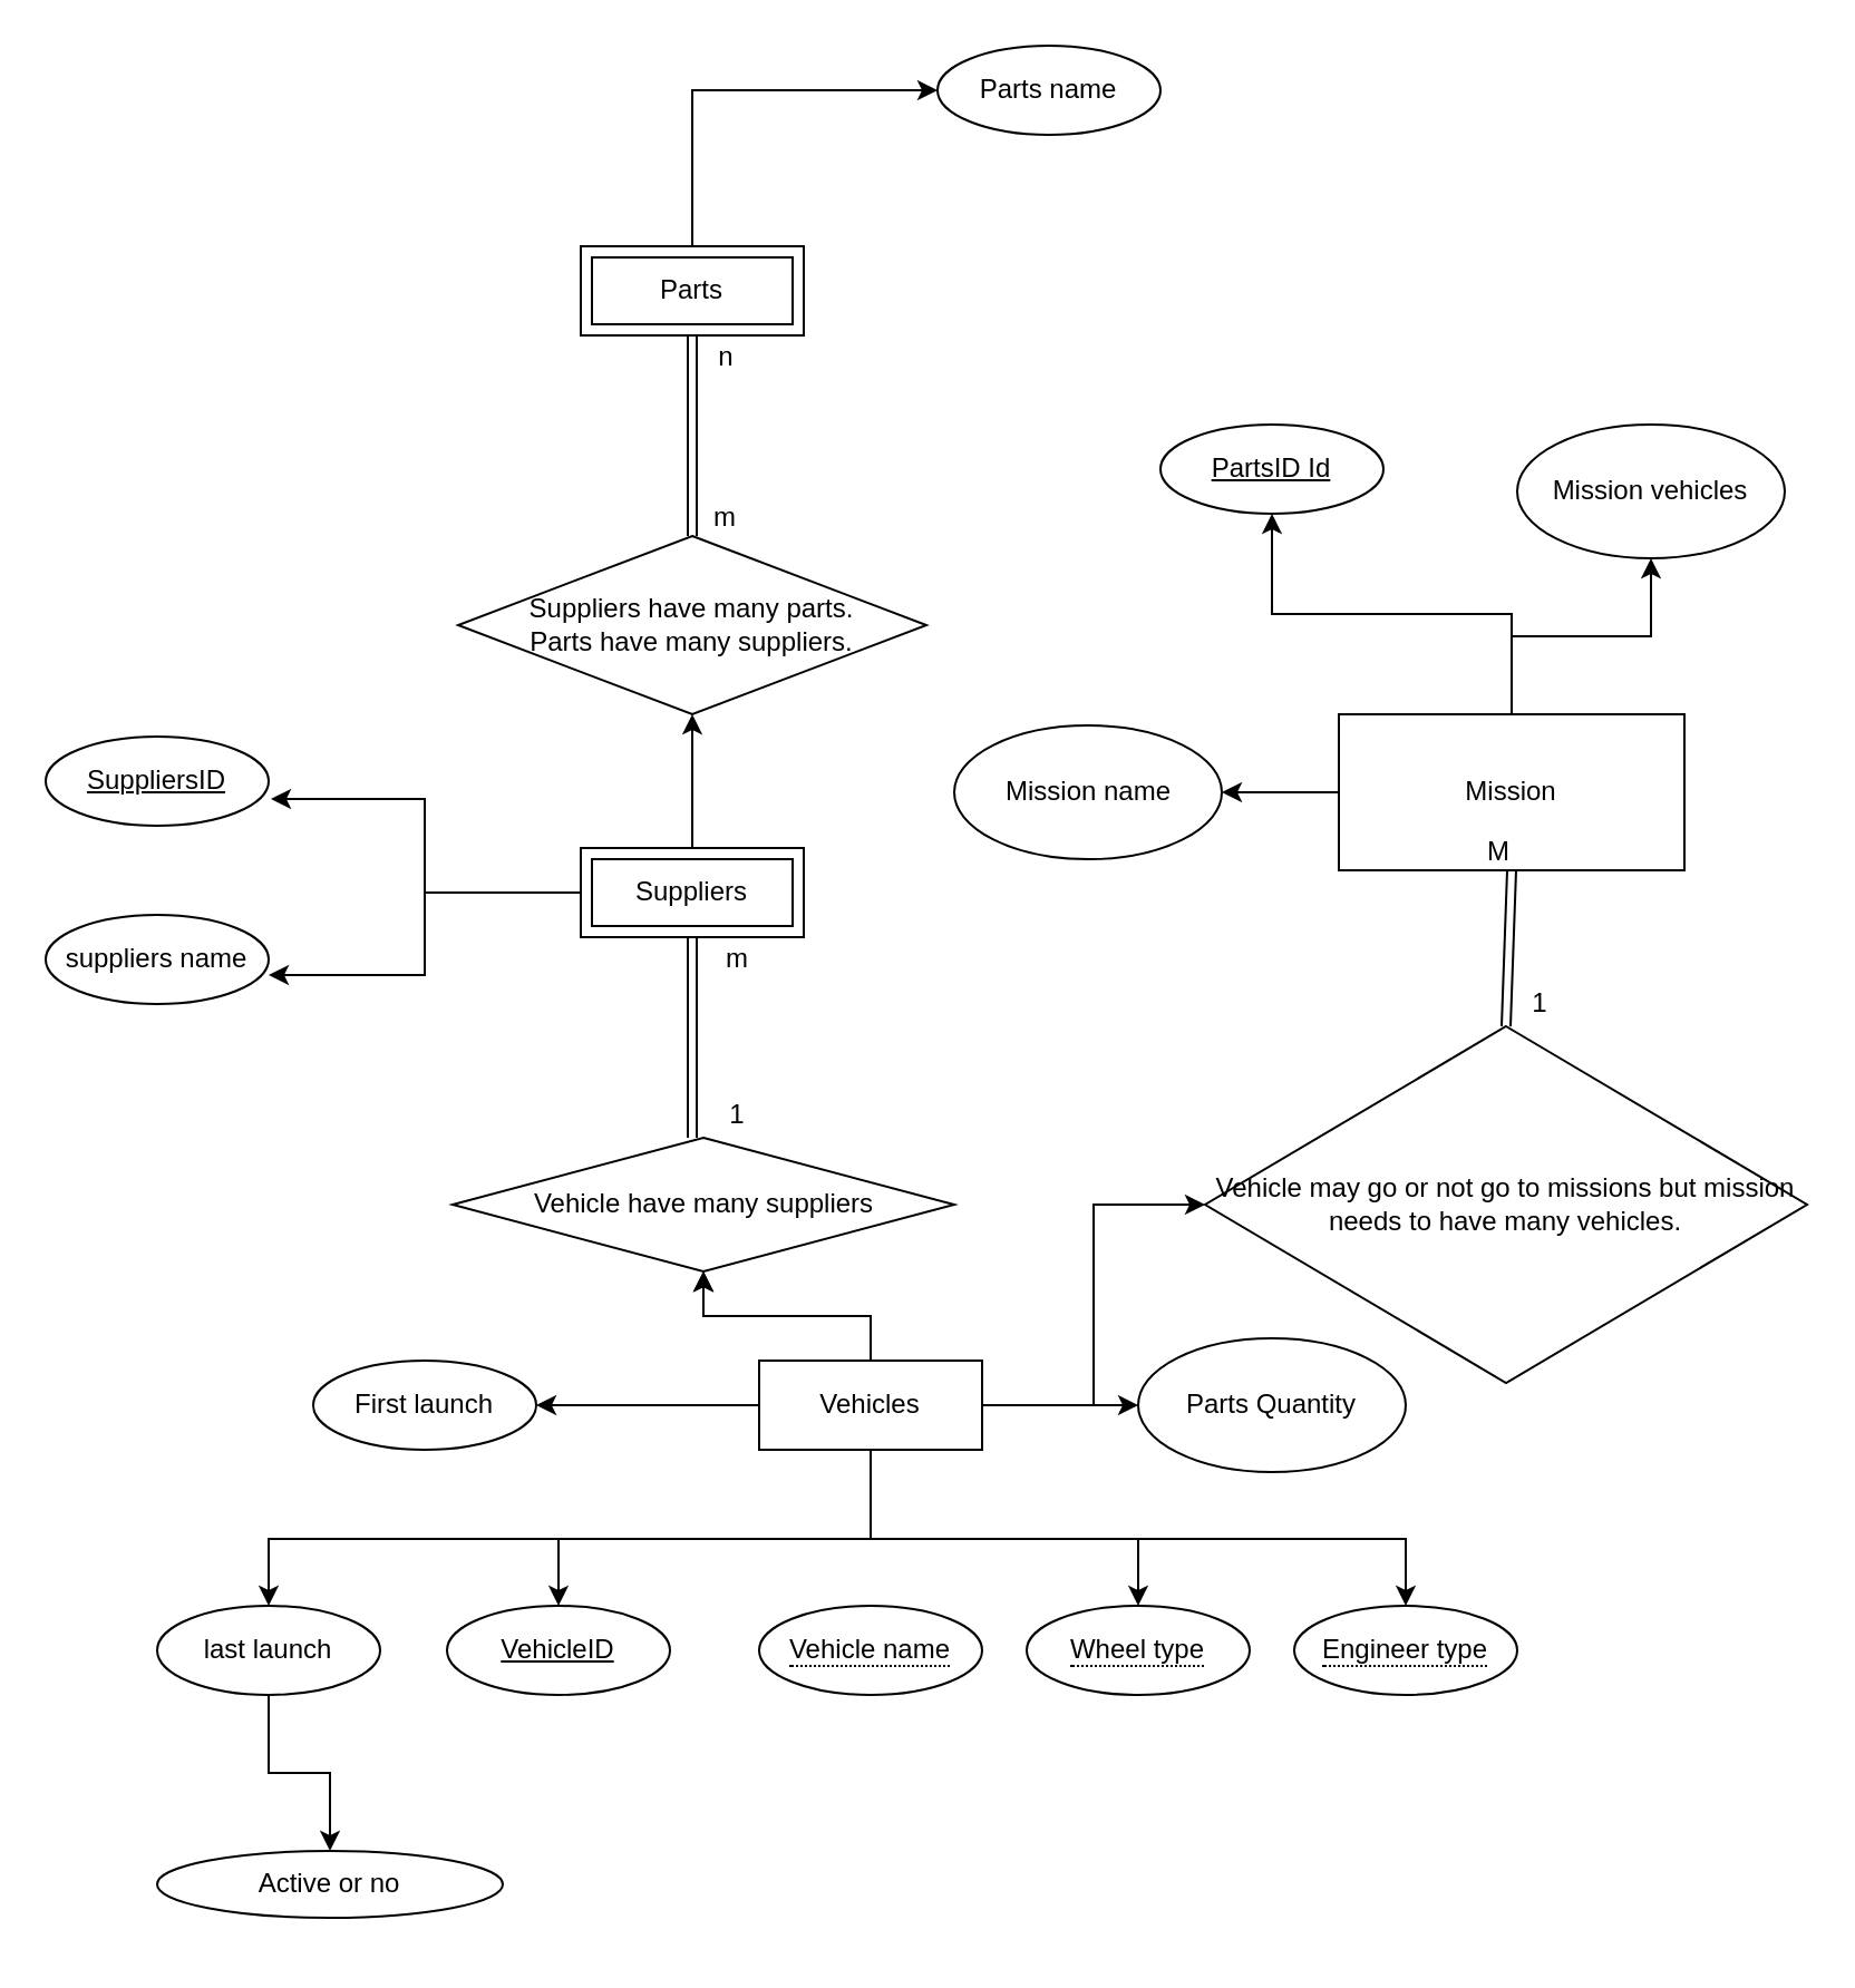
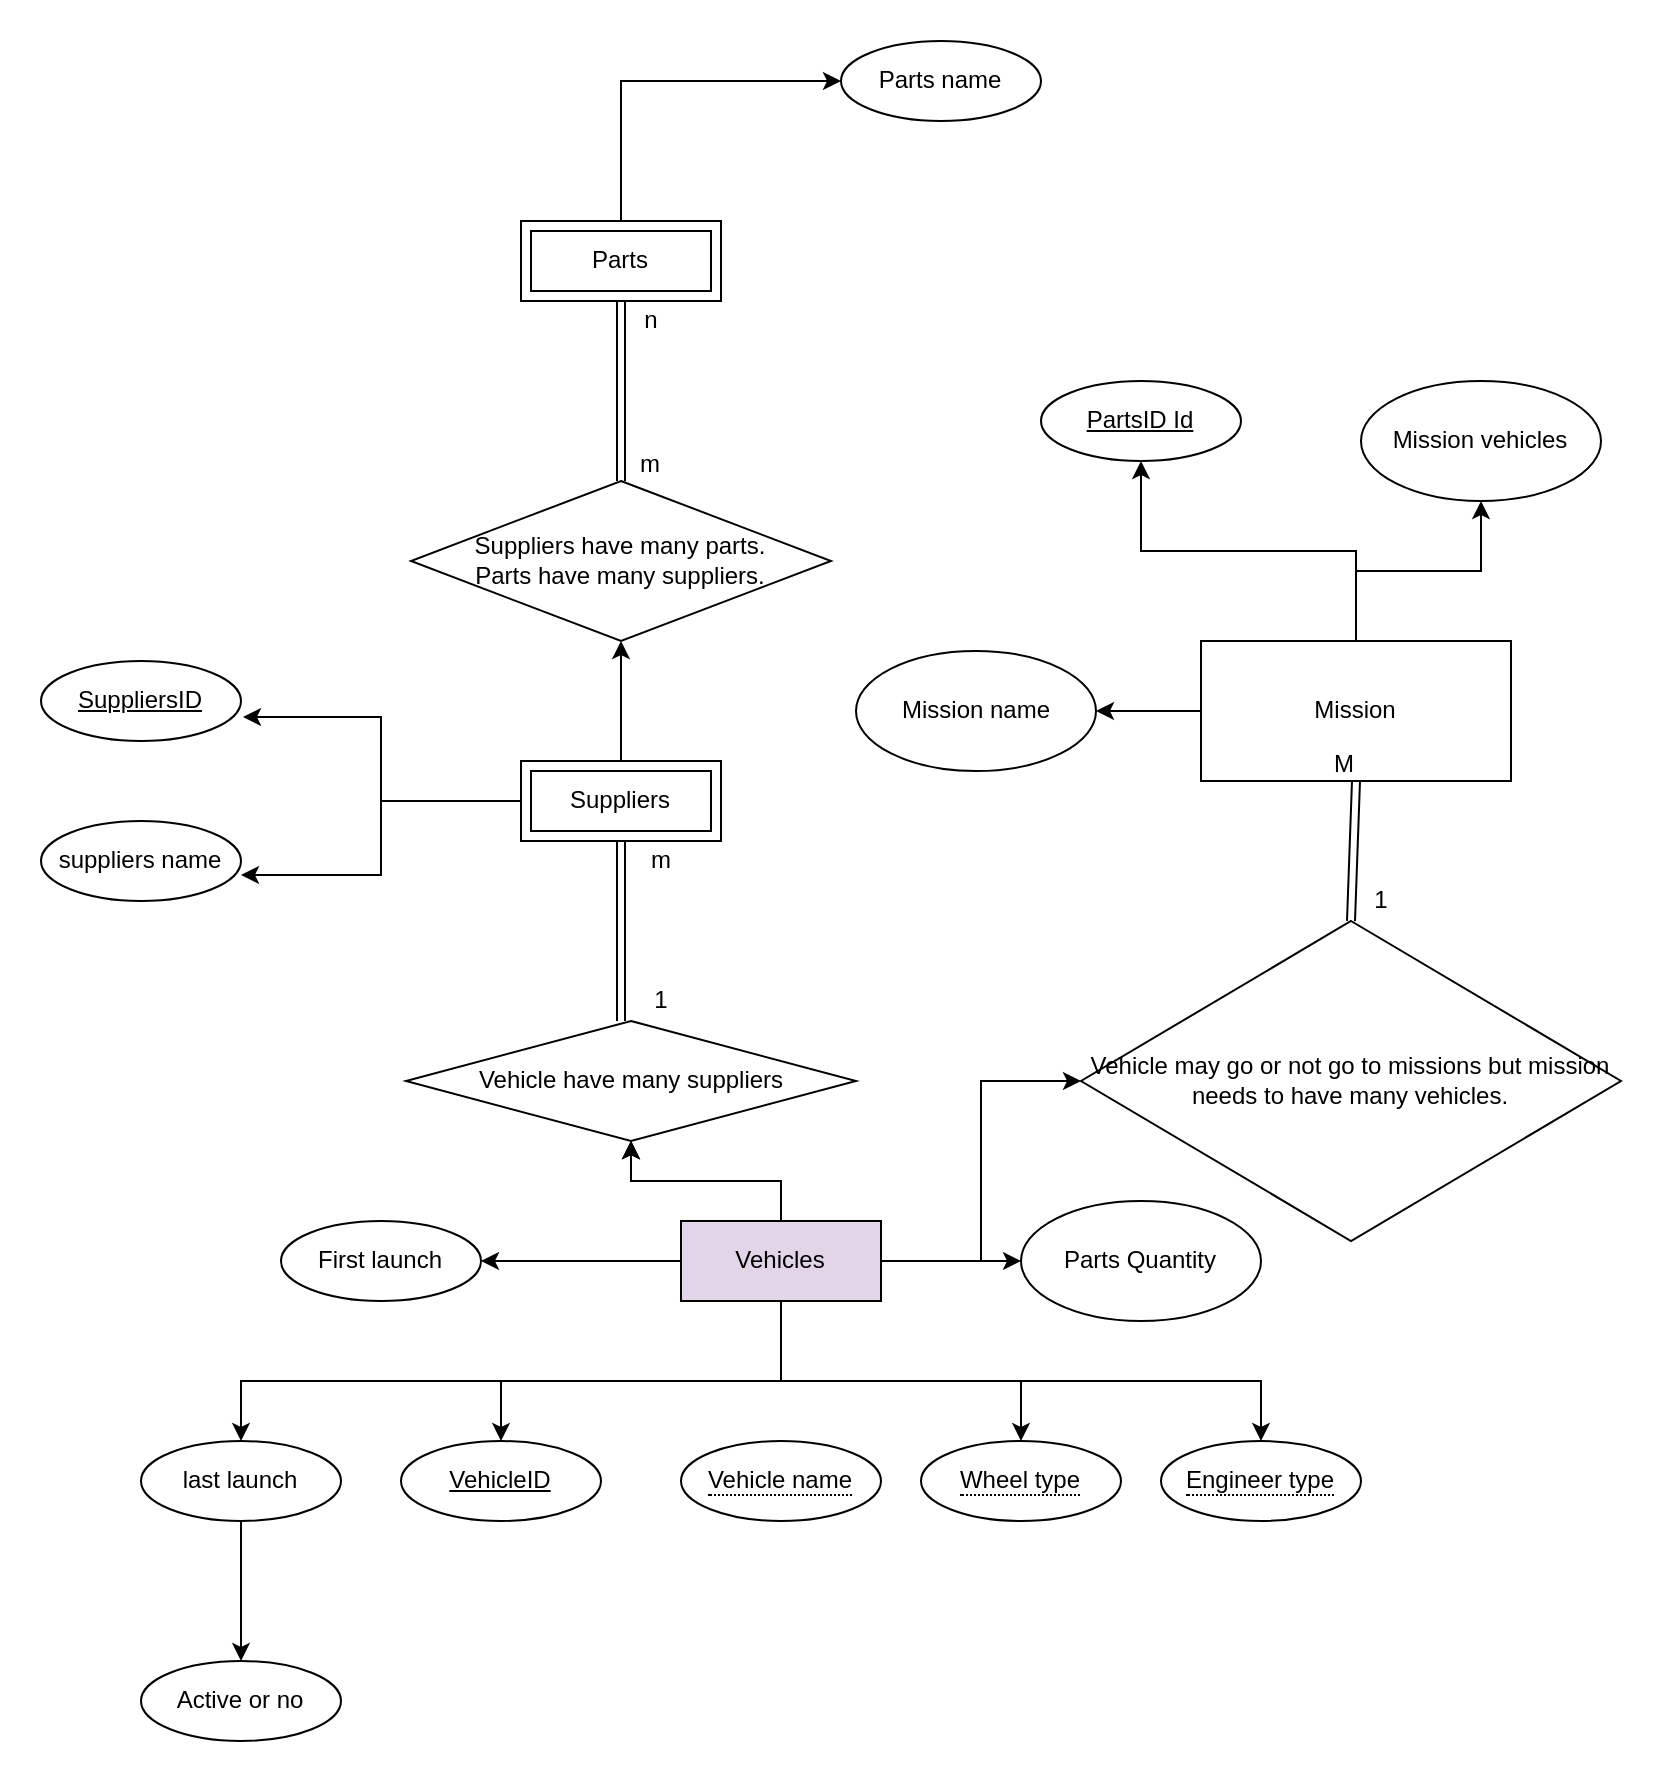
- <mxCell id="12" value="Vehicles" style="whiteSpace=wrap;html=1;align=center;" parent="1" vertex="1"><mxGeometry x="340" y="610" width="100" height="40" as="geometry" /></mxCell>
+ <mxCell id="12" value="Vehicles" style="whiteSpace=wrap;html=1;align=center;fillColor=#e1d5e7;" parent="1" vertex="1"><mxGeometry x="340" y="610" width="100" height="40" as="geometry" /></mxCell>
- <mxCell id="20" value="Active or no" style="ellipse;whiteSpace=wrap;html=1;align=center;" parent="1" vertex="1"><mxGeometry x="70" y="830" width="155" height="30" as="geometry" /></mxCell>
+ <mxCell id="20" value="Active or no" style="ellipse;whiteSpace=wrap;html=1;align=center;" parent="1" vertex="1"><mxGeometry x="70" y="830" width="100" height="40" as="geometry" /></mxCell>
